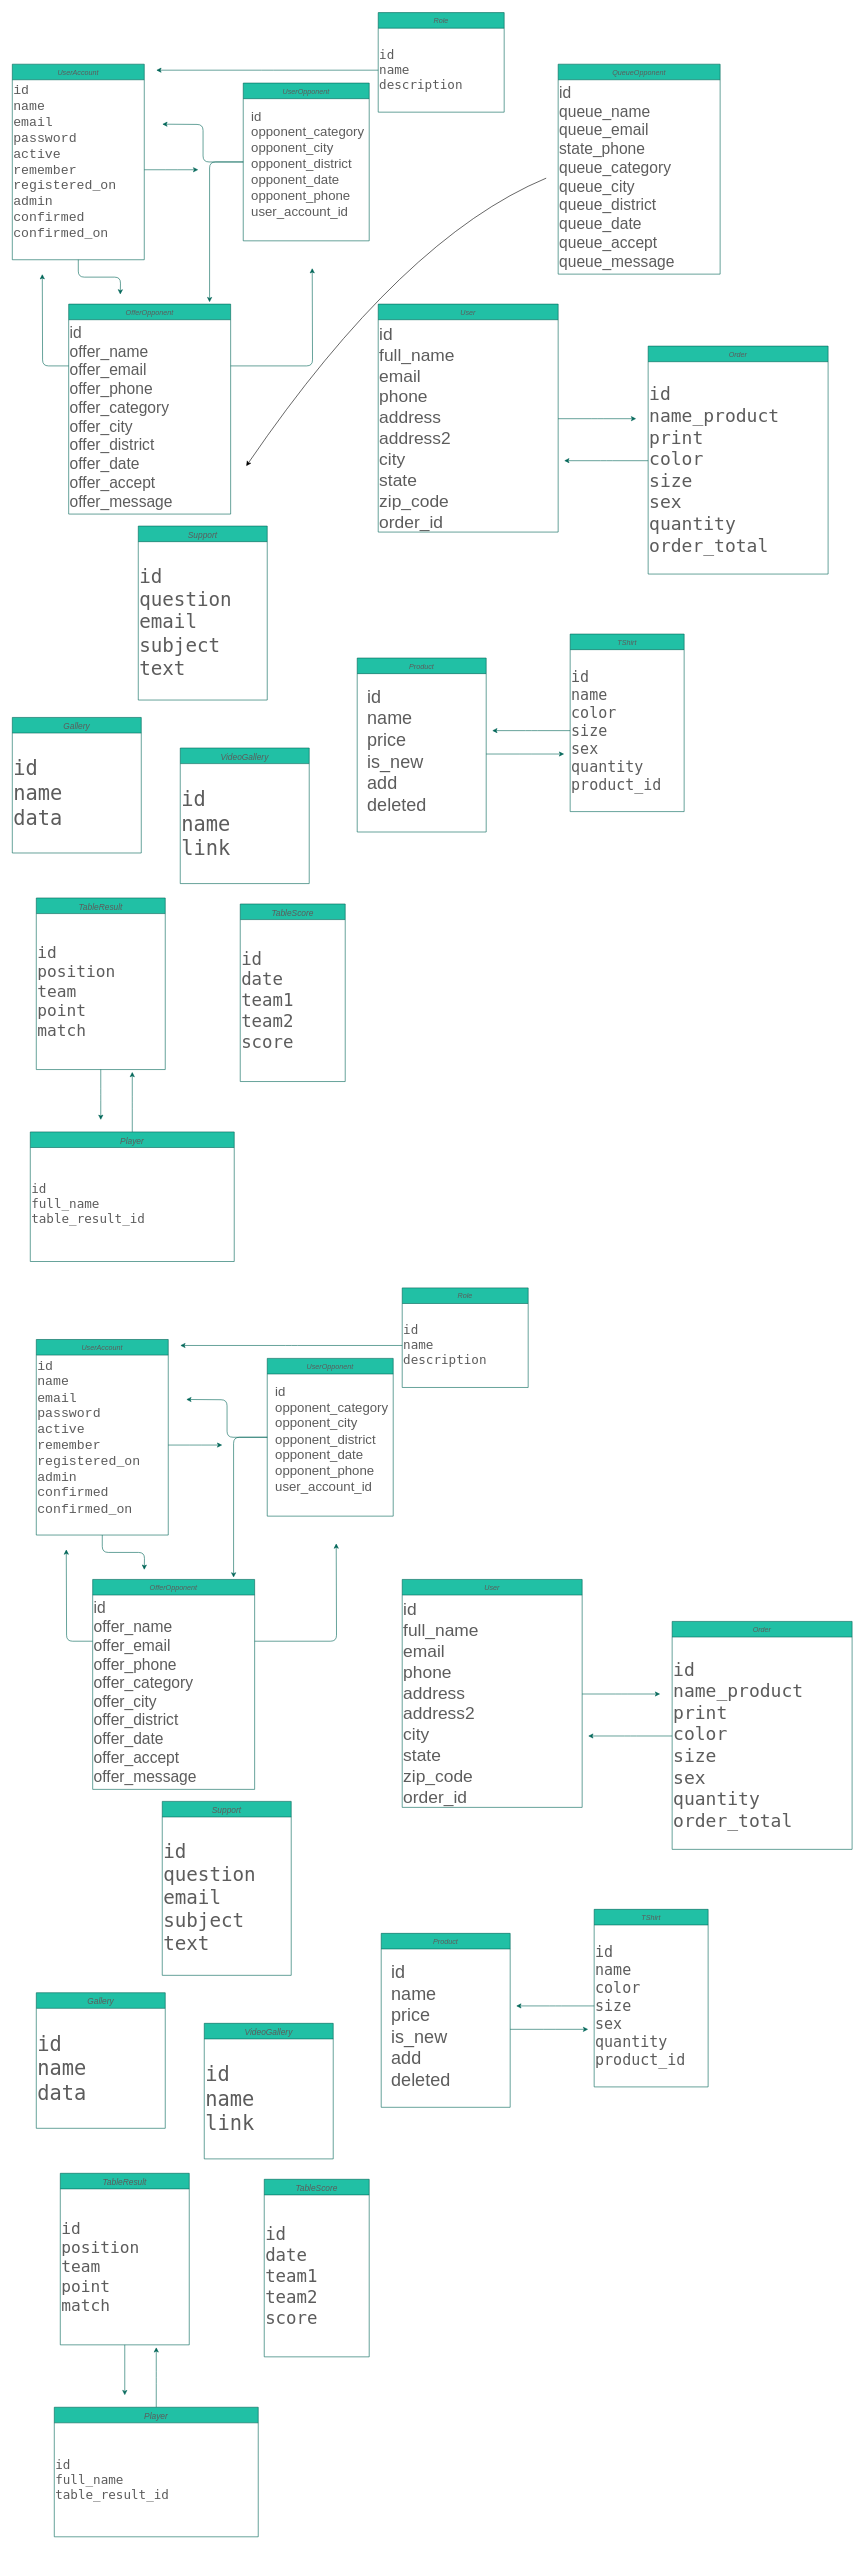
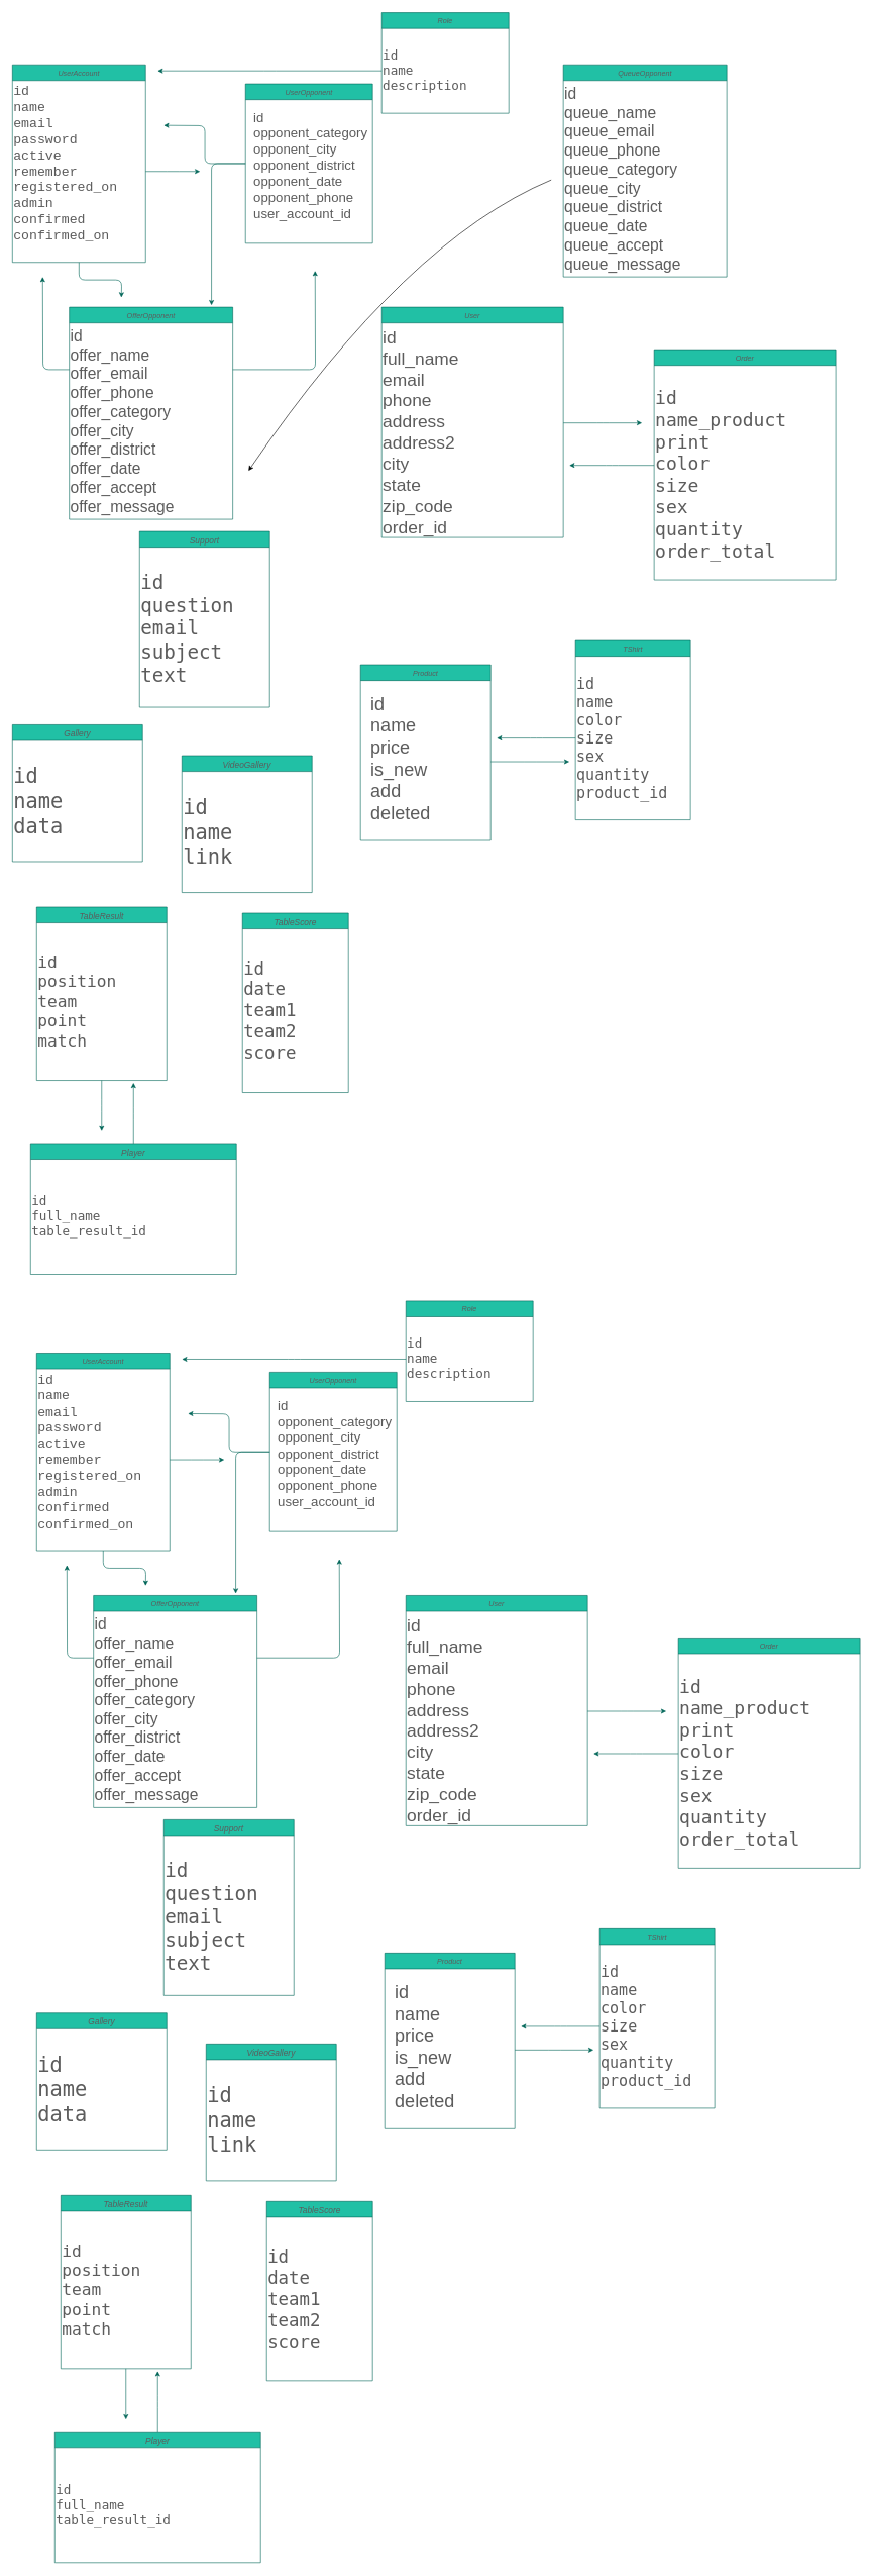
- <mxCell id="44" value="id&lt;br&gt;queue_name&lt;br style=&quot;font-size: 26px&quot;&gt;queue_email&lt;br style=&quot;font-size: 26px&quot;&gt;state_phone&lt;br style=&quot;font-size: 26px&quot;&gt;queue_category&lt;br style=&quot;font-size: 26px&quot;&gt;queue_city&lt;br style=&quot;font-size: 26px&quot;&gt;queue_district&lt;br style=&quot;font-size: 26px&quot;&gt;queue_date&lt;br style=&quot;font-size: 26px&quot;&gt;queue_accept&amp;nbsp;&lt;br style=&quot;font-size: 26px&quot;&gt;queue_message" style="text;whiteSpace=wrap;html=1;fontSize=26;fontColor=#5C5C5C;" vertex="1" parent="43"><mxGeometry y="26" width="270" height="154" as="geometry" /></mxCell>
+ <mxCell id="44" value="id&lt;br&gt;queue_name&lt;br style=&quot;font-size: 26px&quot;&gt;queue_email&lt;br style=&quot;font-size: 26px&quot;&gt;queue_phone&lt;br style=&quot;font-size: 26px&quot;&gt;queue_category&lt;br style=&quot;font-size: 26px&quot;&gt;queue_city&lt;br style=&quot;font-size: 26px&quot;&gt;queue_district&lt;br style=&quot;font-size: 26px&quot;&gt;queue_date&lt;br style=&quot;font-size: 26px&quot;&gt;queue_accept&amp;nbsp;&lt;br style=&quot;font-size: 26px&quot;&gt;queue_message" style="text;whiteSpace=wrap;html=1;fontSize=26;fontColor=#5C5C5C;" vertex="1" parent="43"><mxGeometry y="26" width="270" height="154" as="geometry" /></mxCell>
